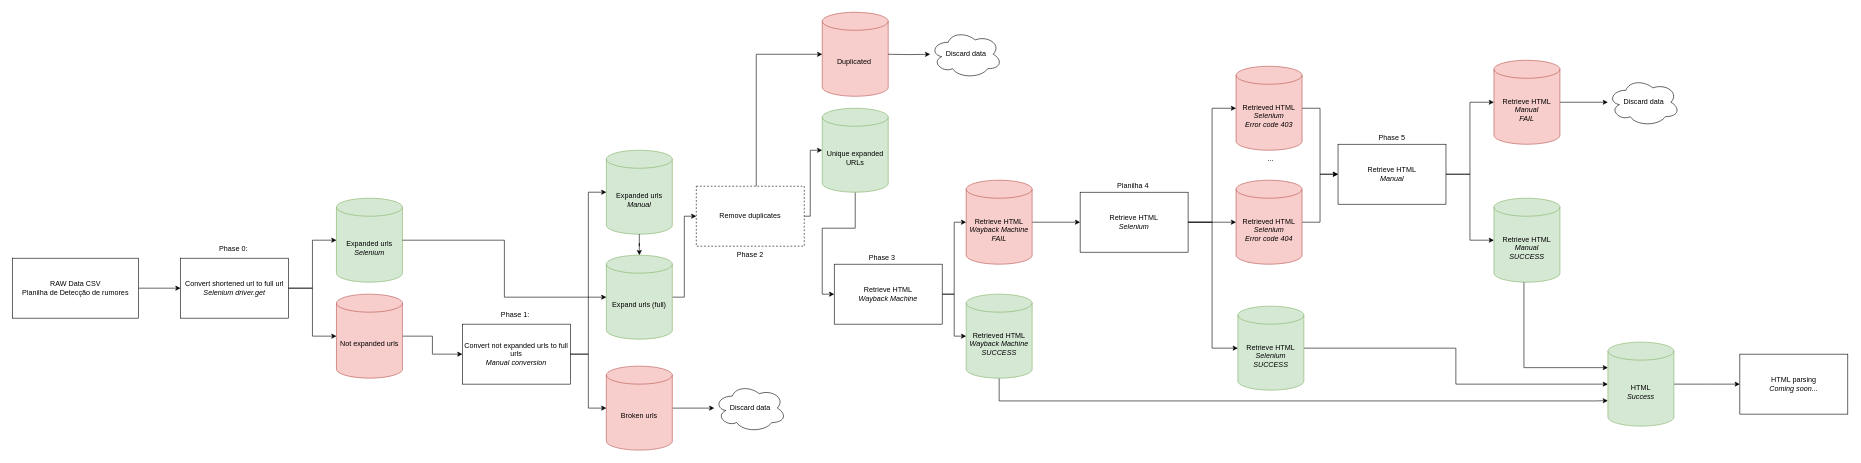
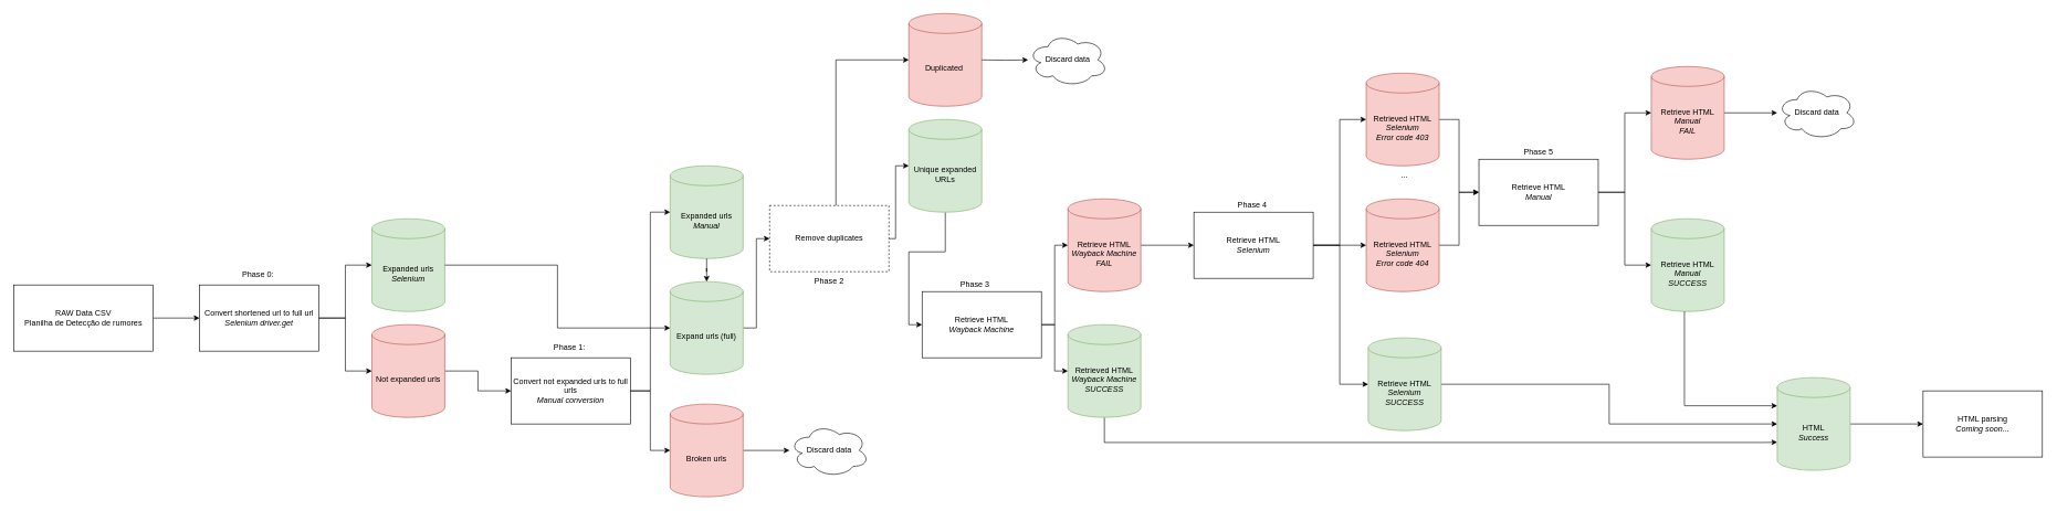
- <mxCell id="38" value="Planilha 4&amp;nbsp;" style="text;html=1;align=center;verticalAlign=middle;whiteSpace=wrap;rounded=0;" vertex="1" parent="1"><mxGeometry x="1800" y="300" width="180" height="20" as="geometry" /></mxCell>
+ <mxCell id="38" value="Phase 4&amp;nbsp;" style="text;html=1;align=center;verticalAlign=middle;whiteSpace=wrap;rounded=0;" vertex="1" parent="1"><mxGeometry x="1800" y="300" width="180" height="20" as="geometry" /></mxCell>
